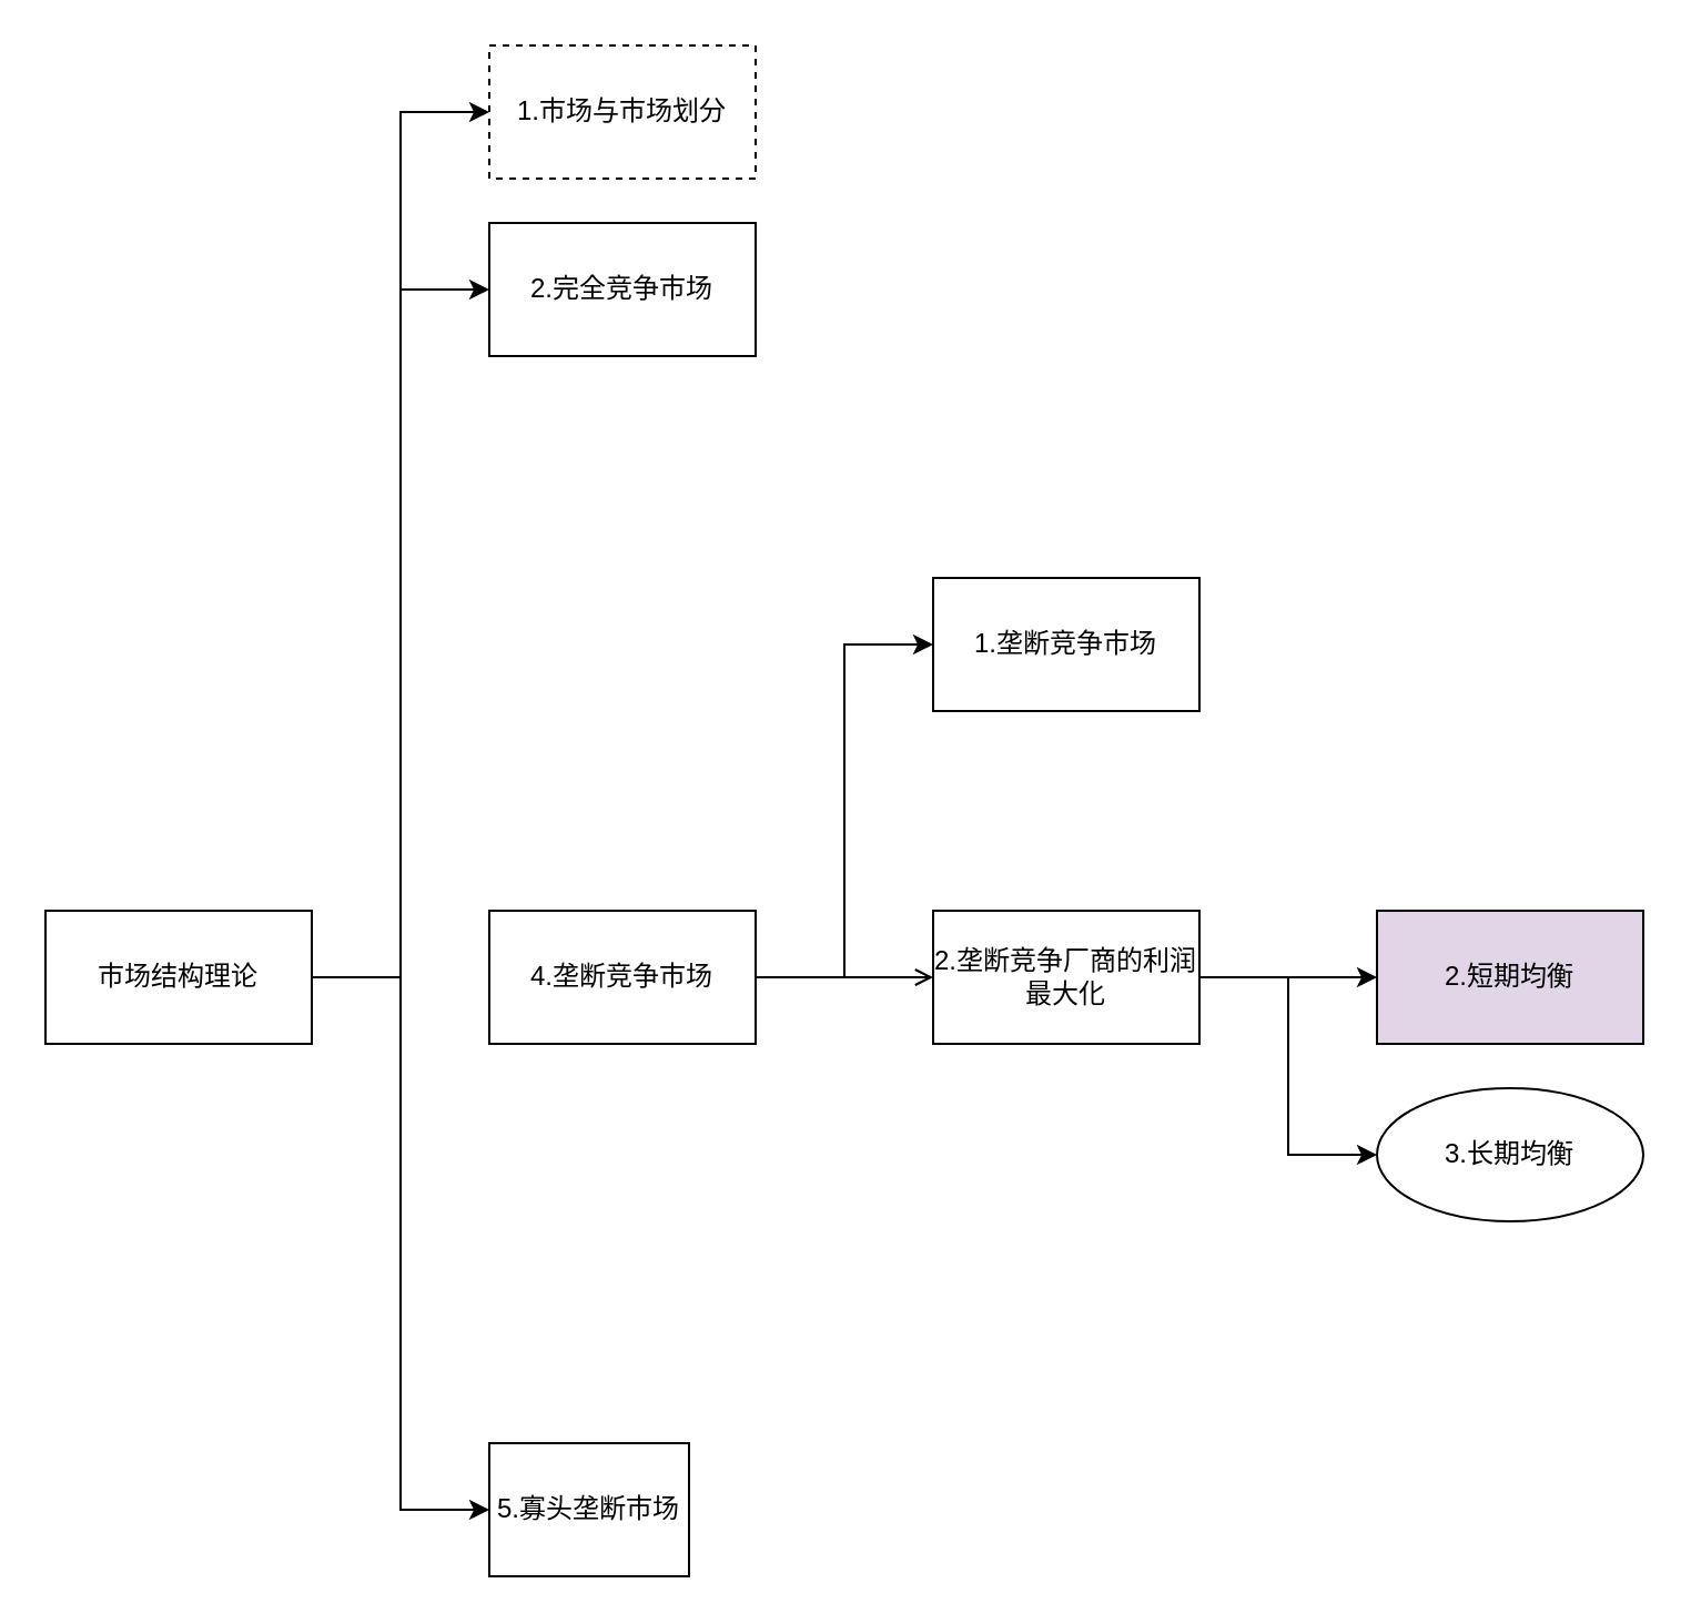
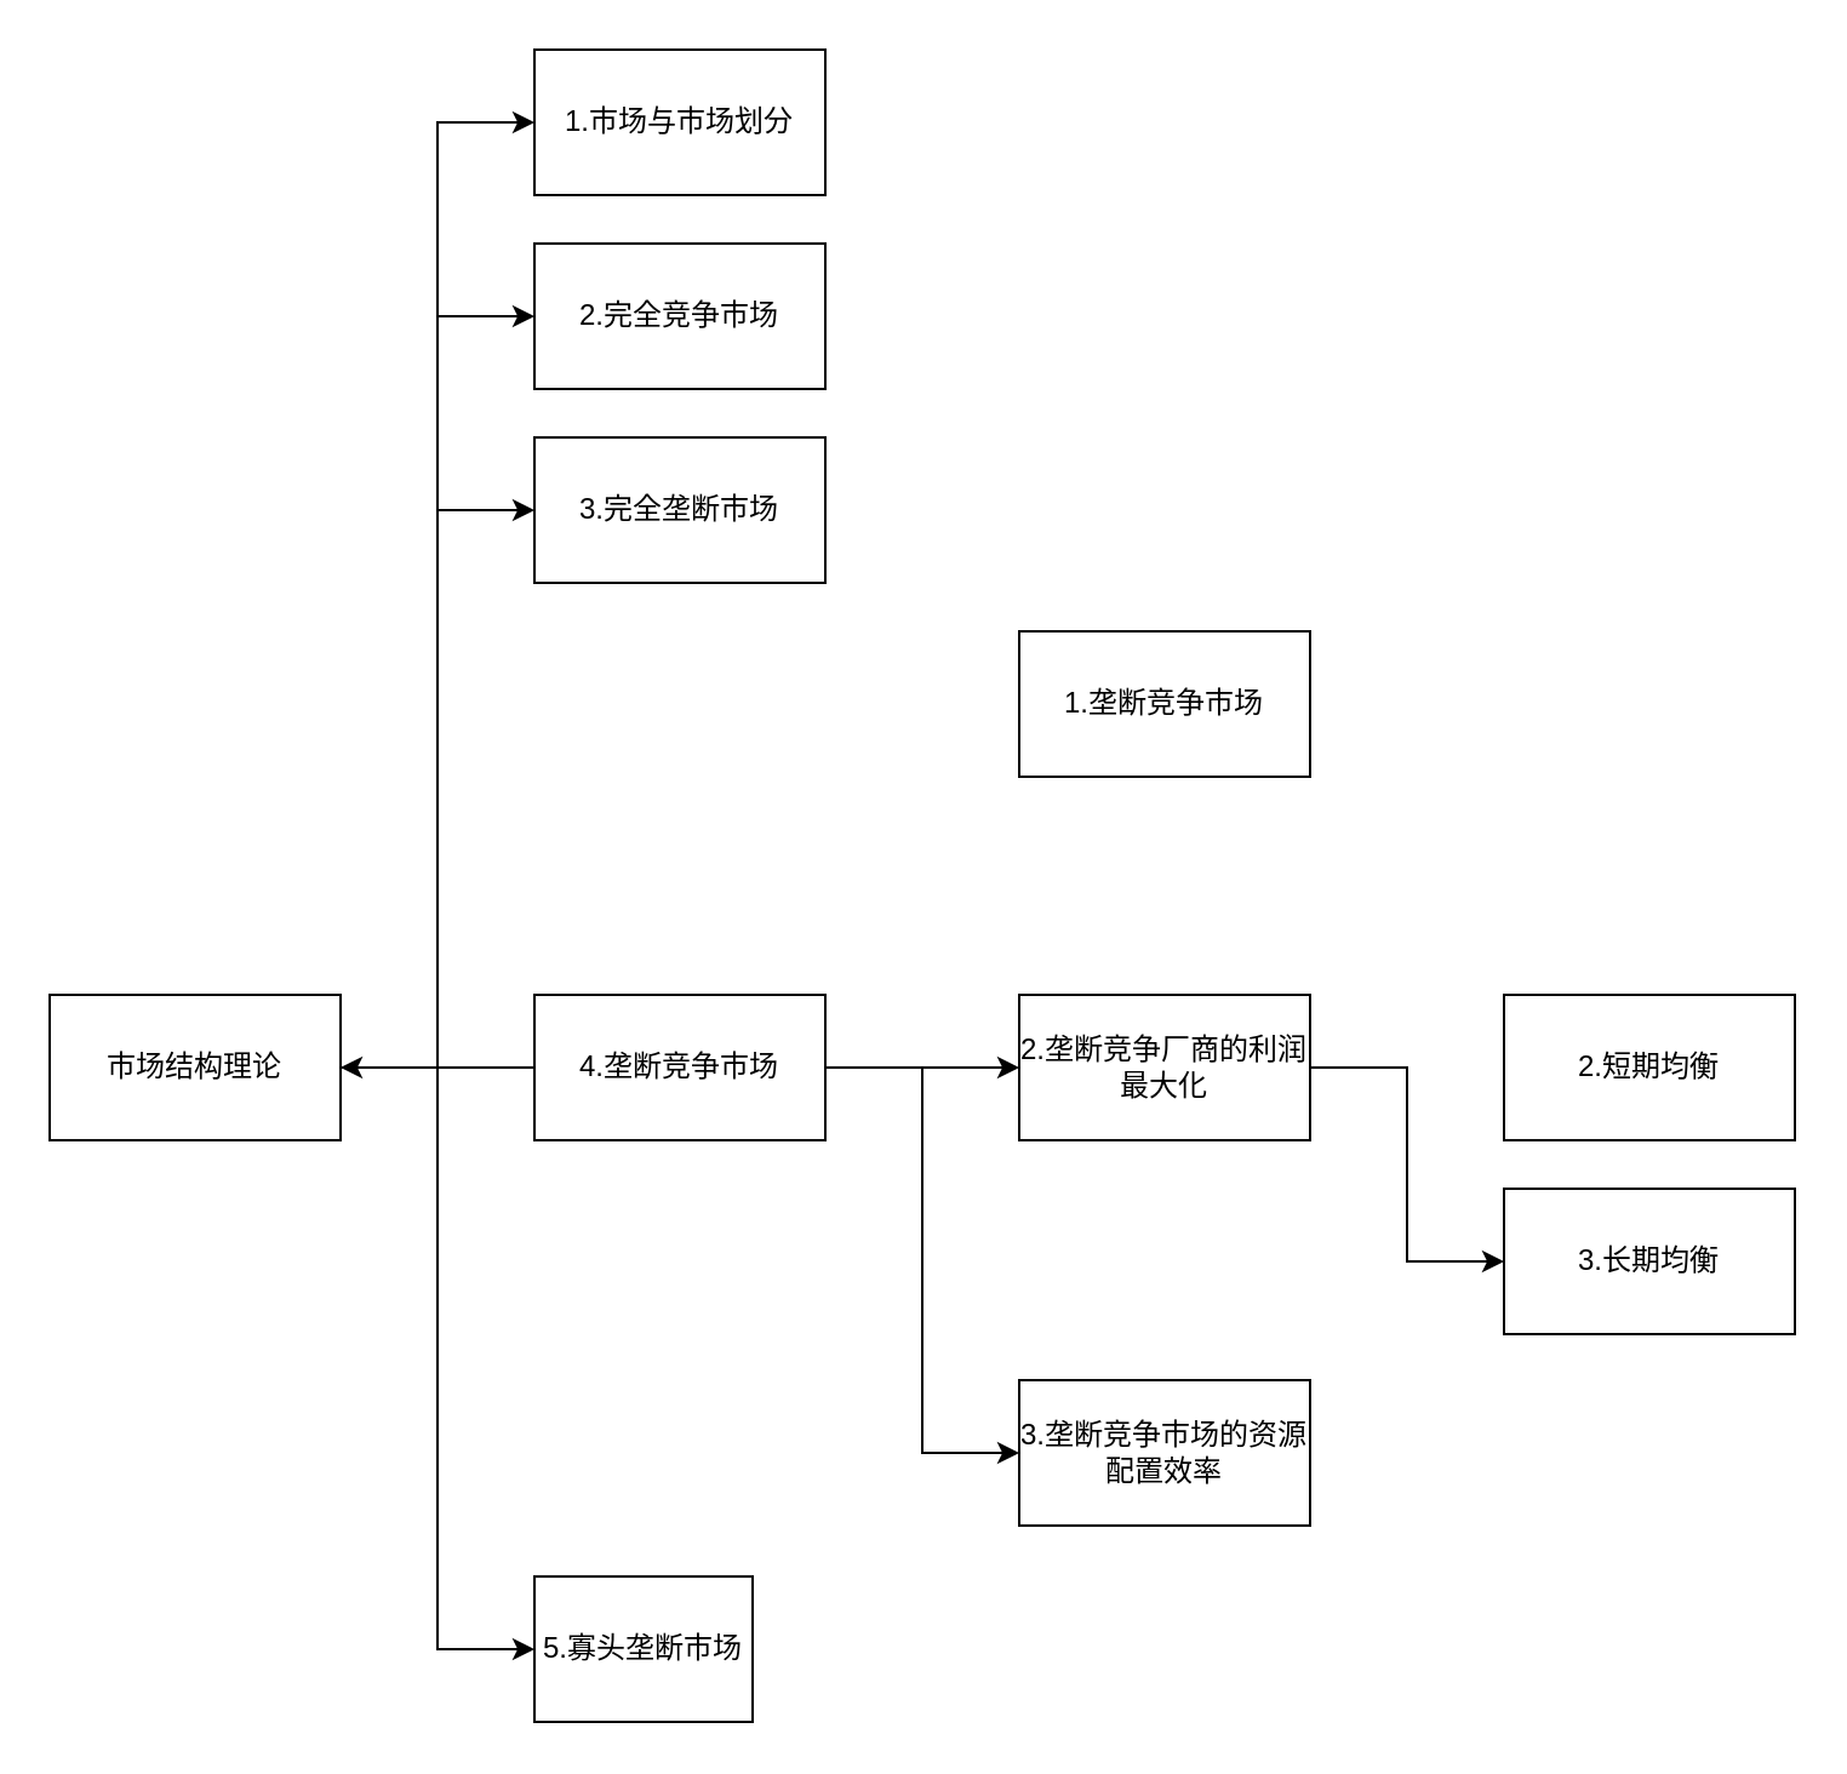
- <mxCell id="7" value="1.市场与市场划分" style="rounded=0;whiteSpace=wrap;html=1;dashed=1;" parent="1" vertex="1"><mxGeometry x="220" y="20" width="120" height="60" as="geometry" /></mxCell>
+ <mxCell id="7" value="1.市场与市场划分" style="rounded=0;whiteSpace=wrap;html=1;" parent="1" vertex="1"><mxGeometry x="220" y="20" width="120" height="60" as="geometry" /></mxCell>
+ <mxCell id="4" style="edgeStyle=orthogonalEdgeStyle;rounded=0;orthogonalLoop=1;jettySize=auto;html=1;entryX=0;entryY=0.5;entryDx=0;entryDy=0;" parent="1" source="6" target="13" edge="1"><mxGeometry relative="1" as="geometry" /></mxCell>
+ <mxCell id="13" value="3.完全垄断市场" style="rounded=0;whiteSpace=wrap;html=1;" parent="1" vertex="1"><mxGeometry x="220" y="180" width="120" height="60" as="geometry" /></mxCell>
- <mxCell id="10" style="edgeStyle=orthogonalEdgeStyle;rounded=0;orthogonalLoop=1;jettySize=auto;html=1;entryX=0;entryY=0.5;entryDx=0;entryDy=0;" parent="1" source="12" target="18" edge="1"><mxGeometry relative="1" as="geometry" /></mxCell>
+ <mxCell id="10" style="edgeStyle=orthogonalEdgeStyle;rounded=0;orthogonalLoop=1;jettySize=auto;html=1;" parent="1" source="12" target="6" edge="1"><mxGeometry relative="1" as="geometry" /></mxCell>
- <mxCell id="9" value="" style="edgeStyle=orthogonalEdgeStyle;rounded=0;orthogonalLoop=1;jettySize=auto;html=1;entryX=0;entryY=0.5;entryDx=0;entryDy=0;endArrow=open;" parent="1" source="12" target="17" edge="1"><mxGeometry relative="1" as="geometry" /></mxCell>
+ <mxCell id="9" value="" style="edgeStyle=orthogonalEdgeStyle;rounded=0;orthogonalLoop=1;jettySize=auto;html=1;entryX=0;entryY=0.5;entryDx=0;entryDy=0;" parent="1" source="12" target="17" edge="1"><mxGeometry relative="1" as="geometry" /></mxCell>
- <mxCell id="15" value="" style="edgeStyle=orthogonalEdgeStyle;rounded=0;orthogonalLoop=1;jettySize=auto;html=1;" parent="1" source="17" target="20" edge="1"><mxGeometry relative="1" as="geometry" /></mxCell>
- <mxCell id="20" value="2.短期均衡" style="rounded=0;whiteSpace=wrap;html=1;fillColor=#e1d5e7;" parent="1" vertex="1"><mxGeometry x="620" y="410" width="120" height="60" as="geometry" /></mxCell>
+ <mxCell id="20" value="2.短期均衡" style="rounded=0;whiteSpace=wrap;html=1;" parent="1" vertex="1"><mxGeometry x="620" y="410" width="120" height="60" as="geometry" /></mxCell>
- <mxCell id="21" value="3.长期均衡" style="ellipse;whiteSpace=wrap;html=1;" parent="1" vertex="1"><mxGeometry x="620" y="490" width="120" height="60" as="geometry" /></mxCell>
+ <mxCell id="21" value="3.长期均衡" style="rounded=0;whiteSpace=wrap;html=1;" parent="1" vertex="1"><mxGeometry x="620" y="490" width="120" height="60" as="geometry" /></mxCell>
+ <mxCell id="11" style="edgeStyle=orthogonalEdgeStyle;rounded=0;orthogonalLoop=1;jettySize=auto;html=1;entryX=0;entryY=0.5;entryDx=0;entryDy=0;" parent="1" source="12" target="19" edge="1"><mxGeometry relative="1" as="geometry" /></mxCell>
+ <mxCell id="19" value="3.垄断竞争市场的资源配置效率" style="rounded=0;whiteSpace=wrap;html=1;" parent="1" vertex="1"><mxGeometry x="420" y="569" width="120" height="60" as="geometry" /></mxCell>
